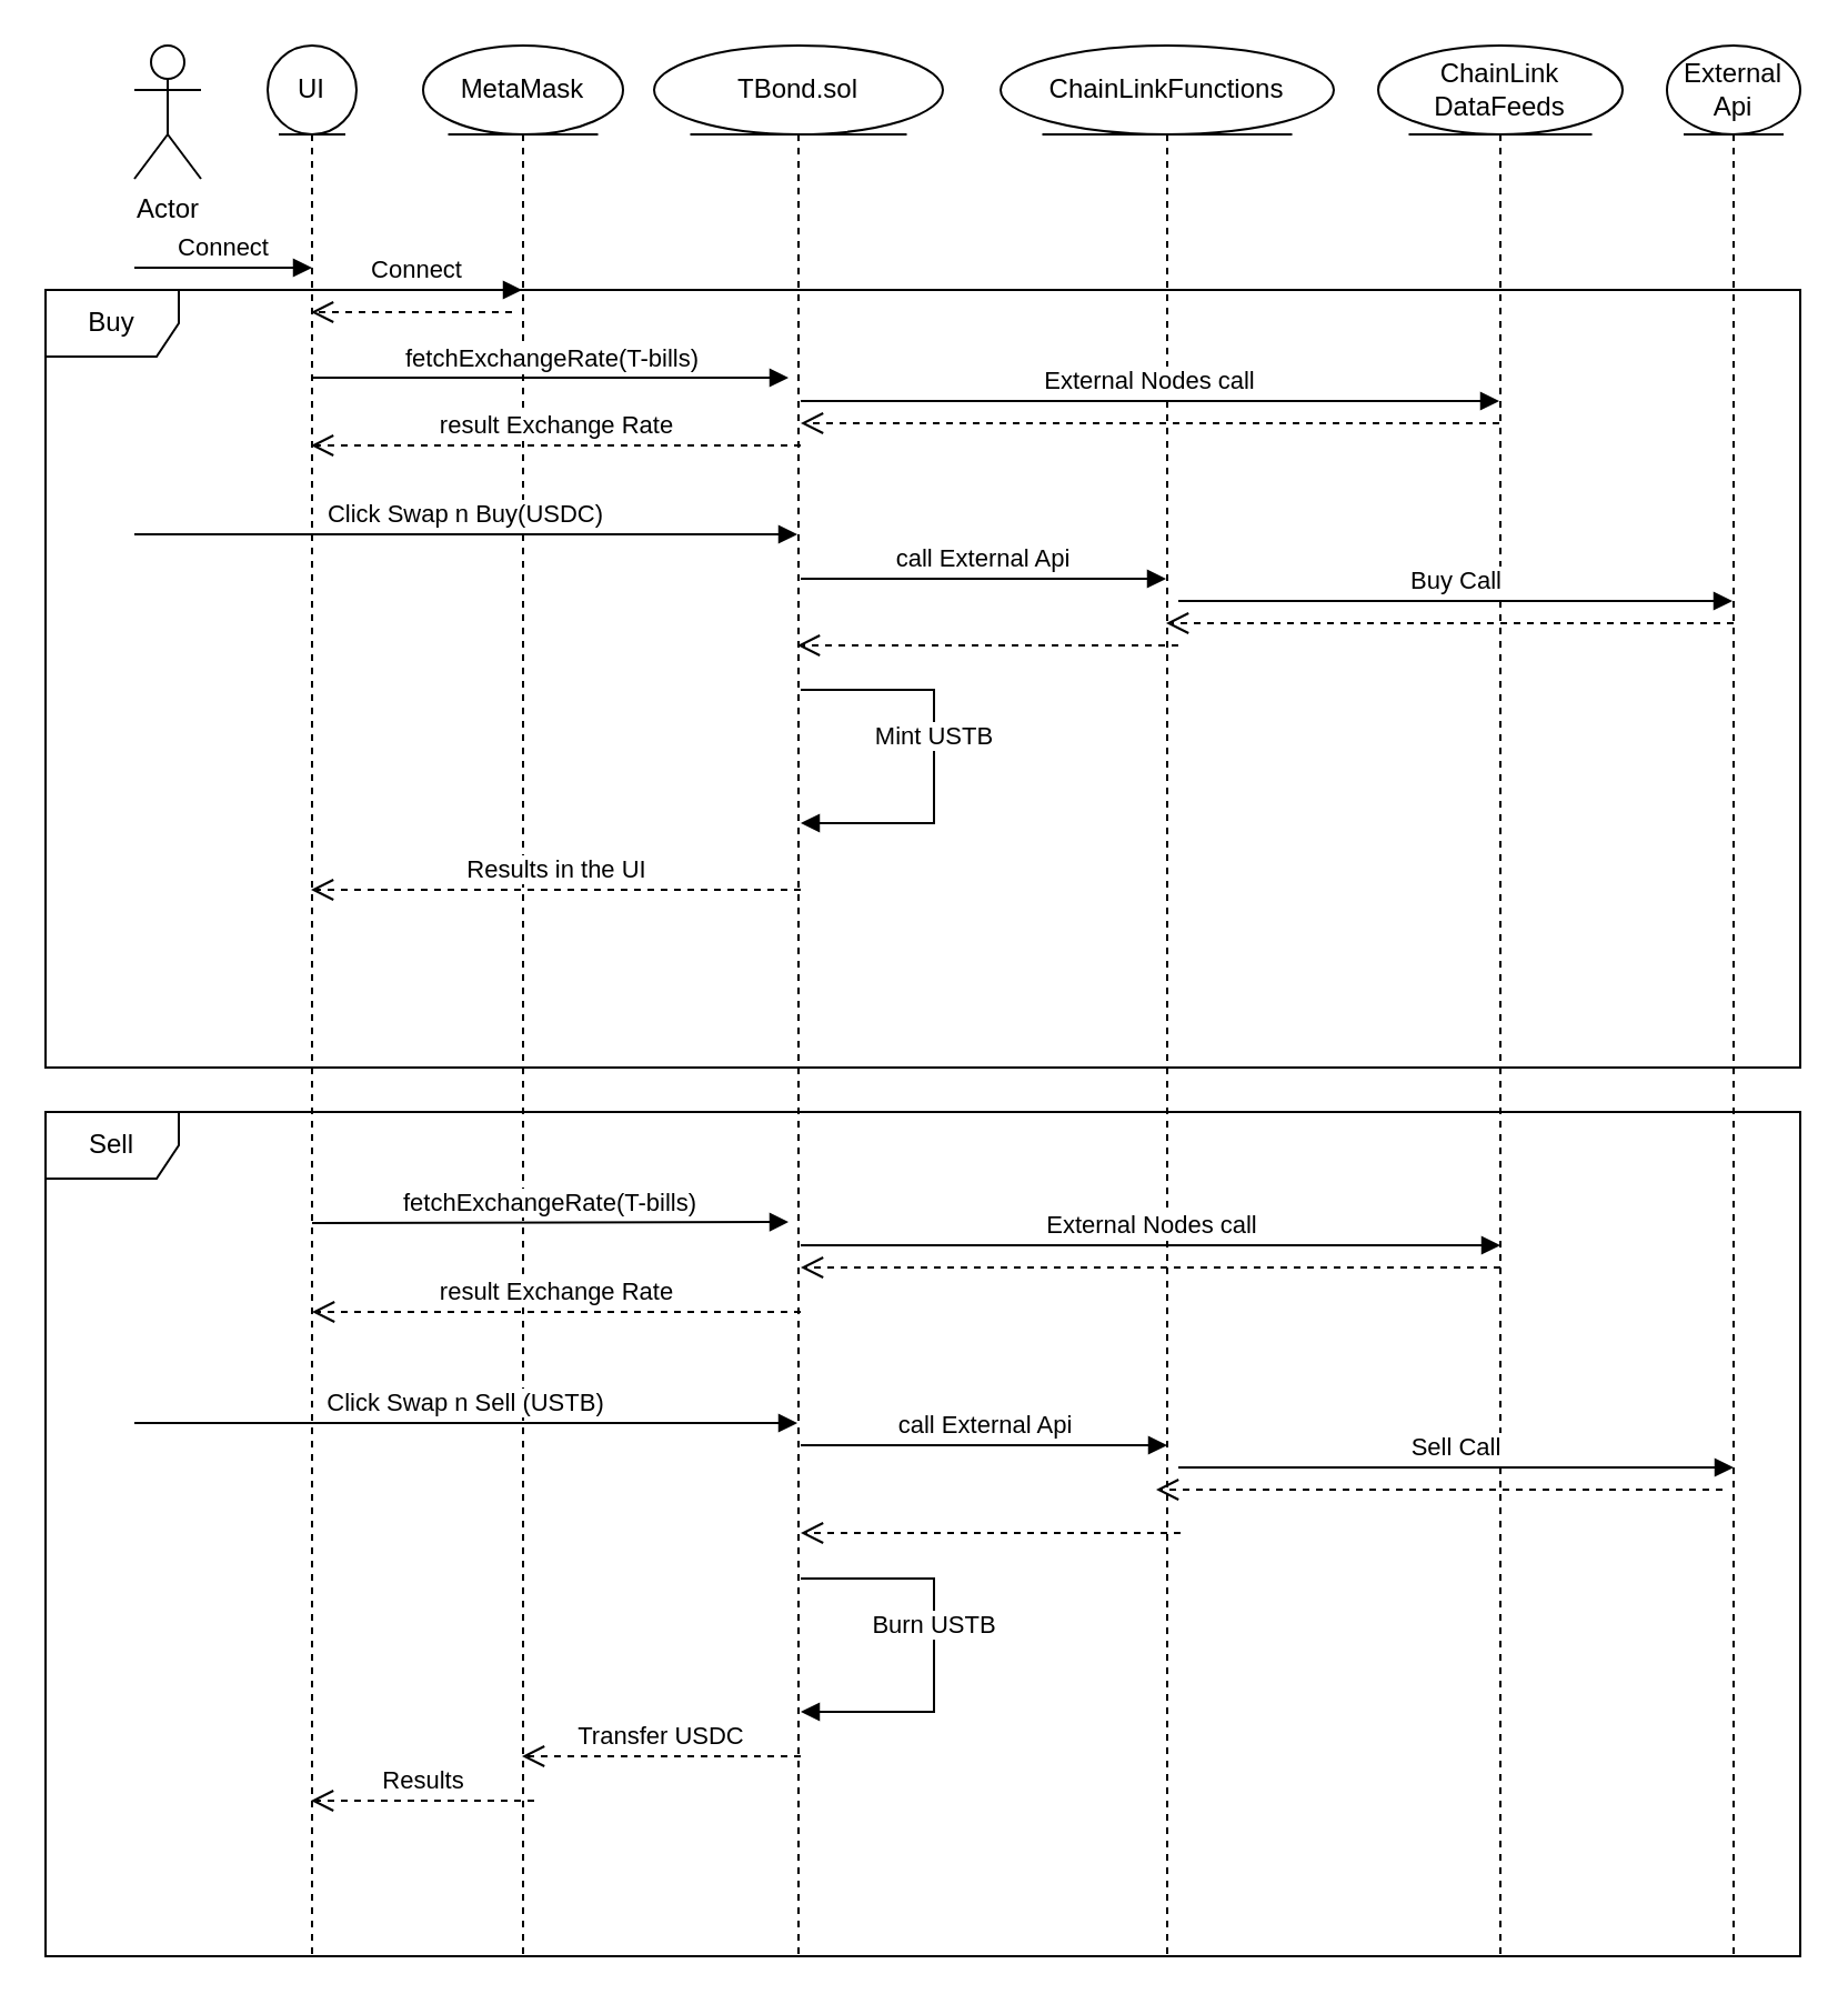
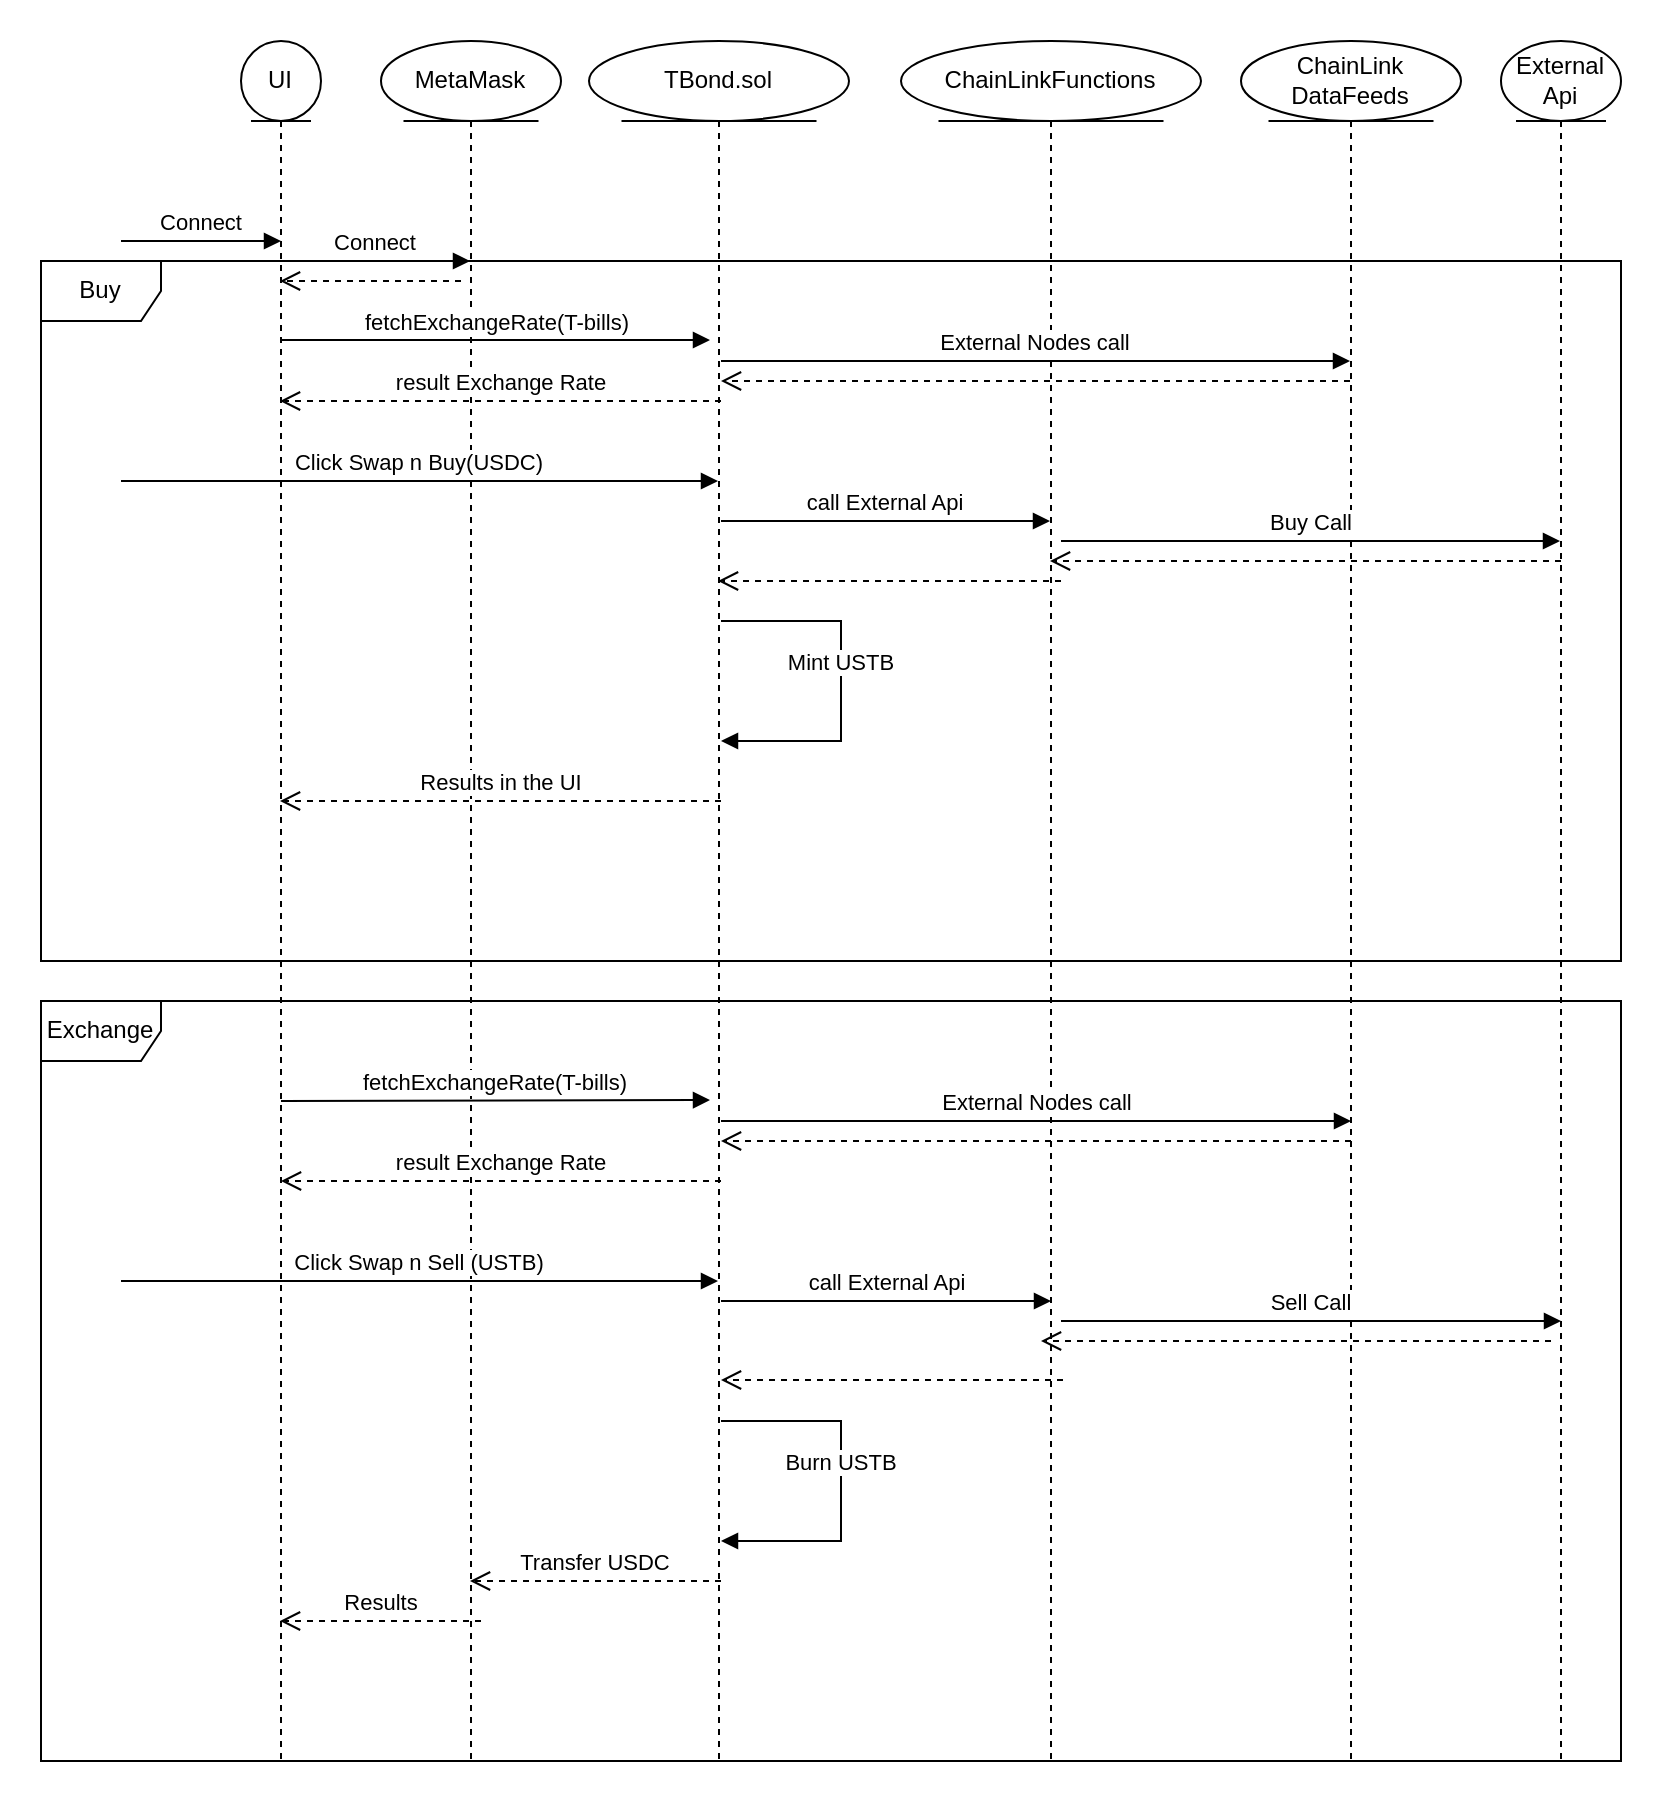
- <mxCell id="2" value="Actor" style="shape=umlActor;verticalLabelPosition=bottom;verticalAlign=top;html=1;outlineConnect=0;" parent="1" vertex="1"><mxGeometry x="60" y="20" width="30" height="60" as="geometry" /></mxCell>
- <mxCell id="24" value="Sell" style="shape=umlFrame;whiteSpace=wrap;html=1;pointerEvents=0;" parent="1" vertex="1"><mxGeometry x="20" y="500" width="790" height="380" as="geometry" /></mxCell>
+ <mxCell id="24" value="Exchange" style="shape=umlFrame;whiteSpace=wrap;html=1;pointerEvents=0;" parent="1" vertex="1"><mxGeometry x="20" y="500" width="790" height="380" as="geometry" /></mxCell>
